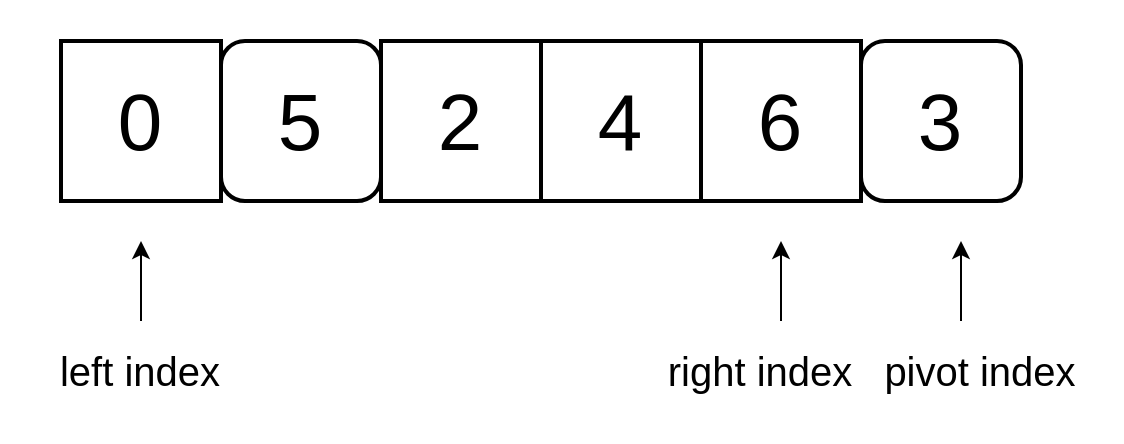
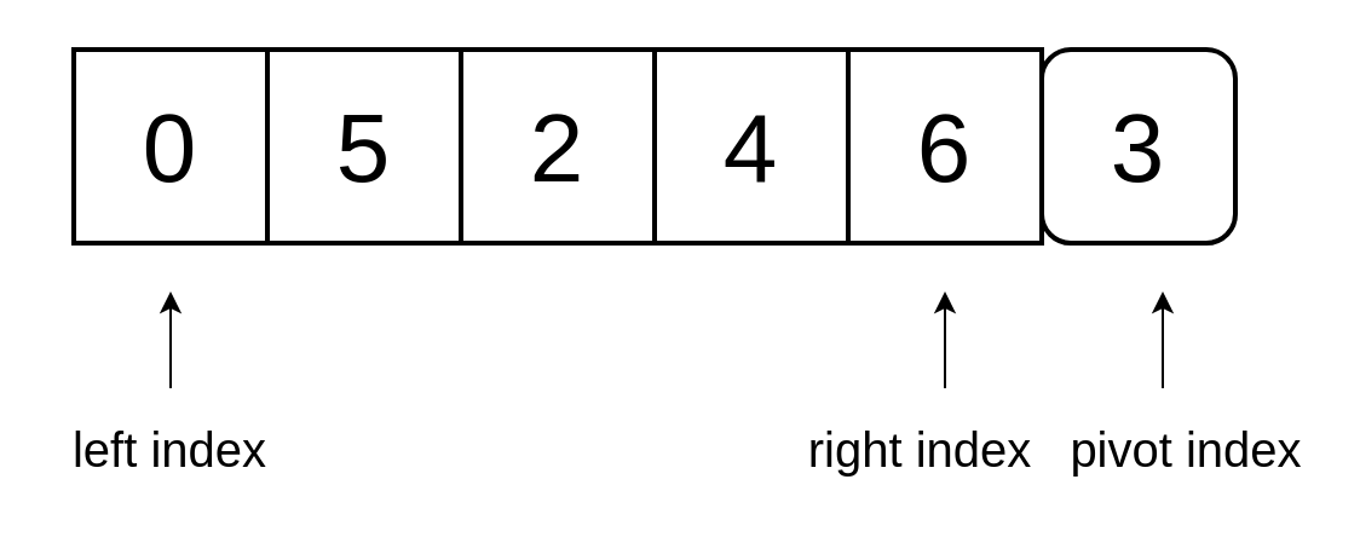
- <mxCell id="3" value="&lt;font style=&quot;font-size: 40px;&quot;&gt;5&lt;/font&gt;" style="whiteSpace=wrap;html=1;aspect=fixed;strokeWidth=2;rounded=1;" vertex="1" parent="1"><mxGeometry x="110" y="20" width="80" height="80" as="geometry" /></mxCell>
+ <mxCell id="3" value="&lt;font style=&quot;font-size: 40px;&quot;&gt;5&lt;/font&gt;" style="whiteSpace=wrap;html=1;aspect=fixed;strokeWidth=2;" vertex="1" parent="1"><mxGeometry x="110" y="20" width="80" height="80" as="geometry" /></mxCell>
